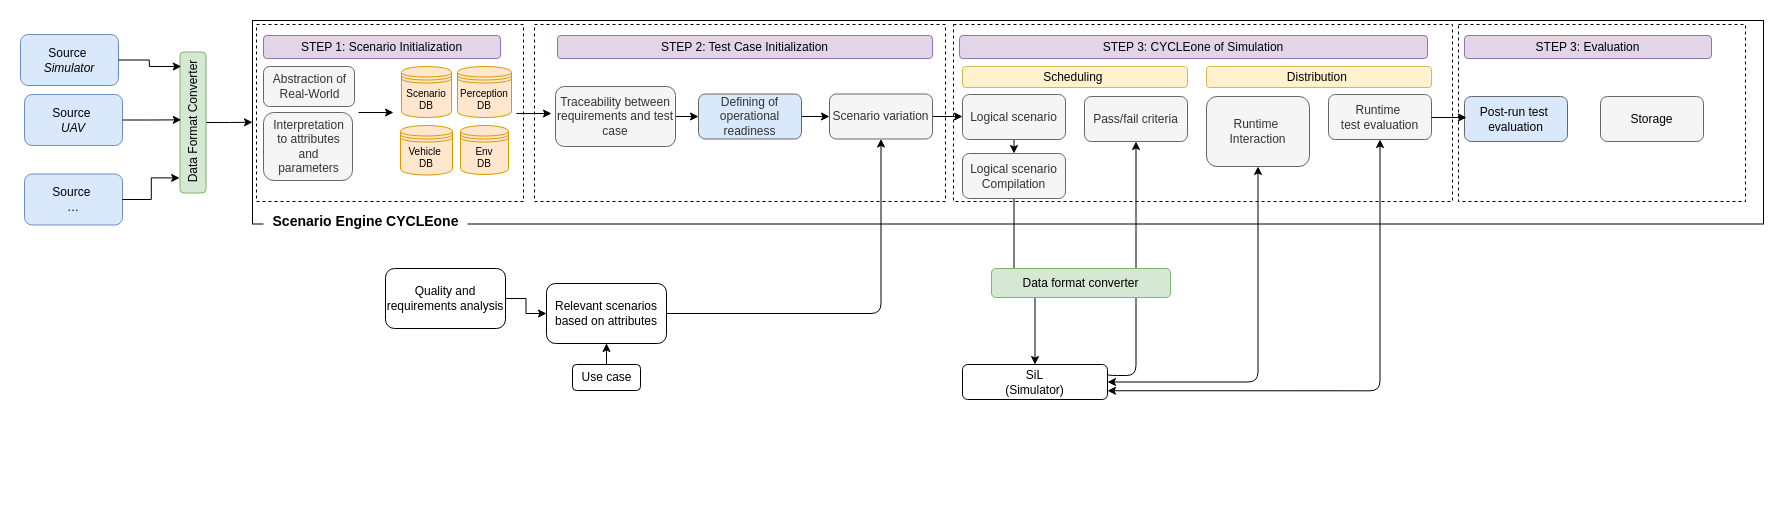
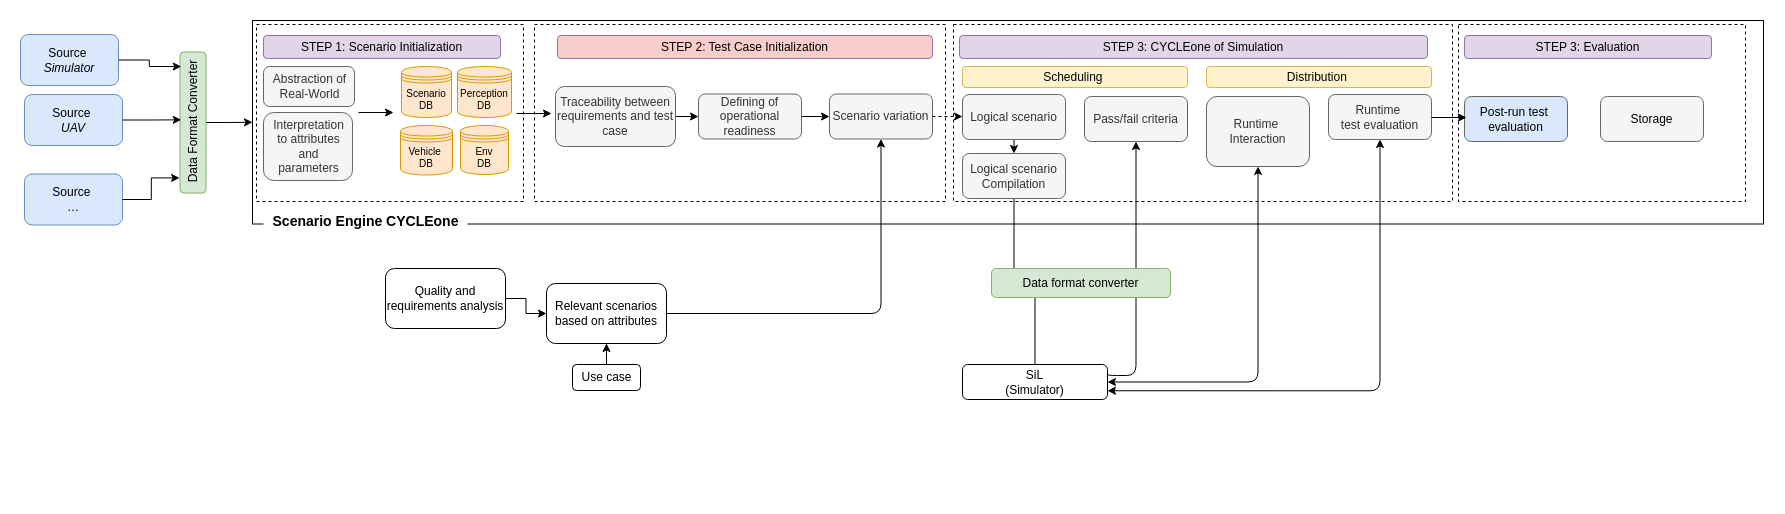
- <mxCell id="22" value="STEP 2: Test Case Initialization" style="rounded=1;whiteSpace=wrap;html=1;fillColor=#e1d5e7;strokeColor=#9673a6;" vertex="1" parent="1"><mxGeometry x="557" y="35" width="375" height="23" as="geometry" /></mxCell>
+ <mxCell id="22" value="STEP 2: Test Case Initialization" style="rounded=1;whiteSpace=wrap;html=1;fillColor=#f8cecc;strokeColor=#9673a6;" vertex="1" parent="1"><mxGeometry x="557" y="35" width="375" height="23" as="geometry" /></mxCell>
- <mxCell id="25" value="Defining of operational readiness" style="rounded=1;whiteSpace=wrap;html=1;fillColor=#dae8fc;fontColor=#333333;strokeColor=#666666;" vertex="1" parent="1"><mxGeometry x="698" y="93.5" width="103" height="45" as="geometry" /></mxCell>
+ <mxCell id="25" value="Defining of operational readiness" style="rounded=1;whiteSpace=wrap;html=1;fillColor=#f5f5f5;fontColor=#333333;strokeColor=#666666;" vertex="1" parent="1"><mxGeometry x="698" y="93.5" width="103" height="45" as="geometry" /></mxCell>
- <mxCell id="29" style="edgeStyle=orthogonalEdgeStyle;rounded=0;orthogonalLoop=1;jettySize=auto;html=1;exitX=1;exitY=0.5;exitDx=0;exitDy=0;entryX=0;entryY=0.5;entryDx=0;entryDy=0;" edge="1" parent="1" source="30" target="39"><mxGeometry relative="1" as="geometry" /></mxCell>
+ <mxCell id="29" style="edgeStyle=orthogonalEdgeStyle;rounded=0;orthogonalLoop=1;jettySize=auto;html=1;exitX=1;exitY=0.5;exitDx=0;exitDy=0;entryX=0;entryY=0.5;entryDx=0;entryDy=0;dashed=1;" edge="1" parent="1" source="30" target="39"><mxGeometry relative="1" as="geometry" /></mxCell>
- <mxCell id="41" style="edgeStyle=orthogonalEdgeStyle;rounded=0;orthogonalLoop=1;jettySize=auto;html=1;" edge="1" parent="1" source="42" target="46"><mxGeometry relative="1" as="geometry" /></mxCell>
+ <mxCell id="41" style="edgeStyle=orthogonalEdgeStyle;rounded=0;orthogonalLoop=1;jettySize=auto;html=1;endArrow=none;" edge="1" parent="1" source="42" target="46"><mxGeometry relative="1" as="geometry" /></mxCell>
